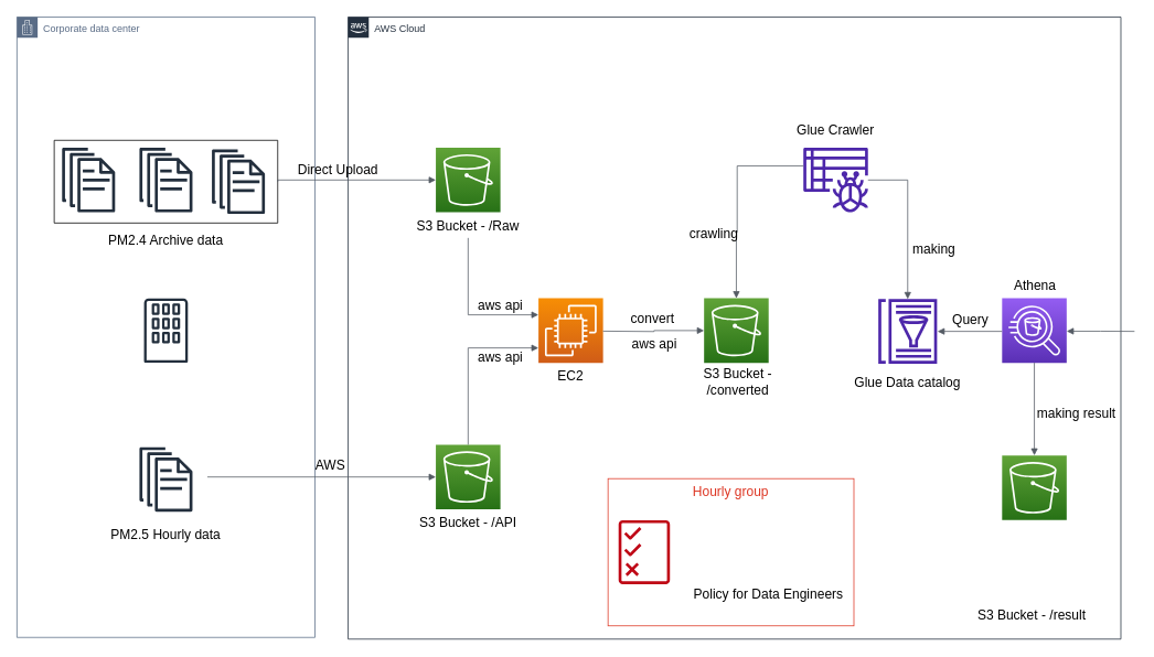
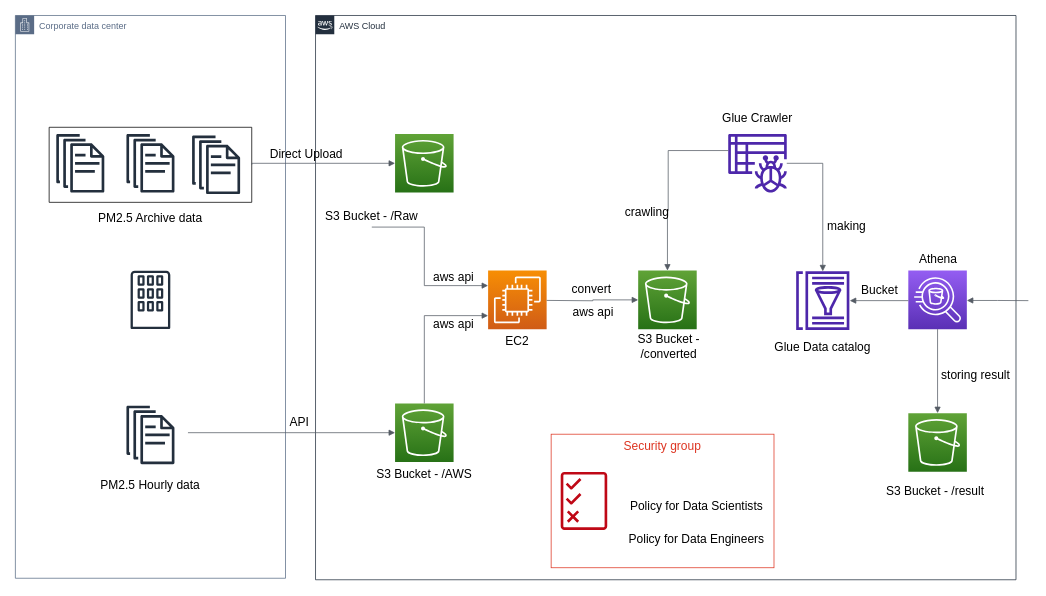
- <mxCell id="4" value="&lt;font style=&quot;font-size: 16px&quot;&gt;S3 Bucket - /Raw&lt;/font&gt;" style="text;html=1;strokeColor=none;fillColor=none;align=center;verticalAlign=middle;whiteSpace=wrap;rounded=0;" vertex="1" parent="2"><mxGeometry x="73.25" y="237" width="143.5" height="30" as="geometry" /></mxCell>
+ <mxCell id="4" value="&lt;font style=&quot;font-size: 16px&quot;&gt;S3 Bucket - /Raw&lt;/font&gt;" style="text;html=1;strokeColor=none;fillColor=none;align=center;verticalAlign=middle;whiteSpace=wrap;rounded=0;" vertex="1" parent="2"><mxGeometry x="3.25" y="252" width="143.5" height="30" as="geometry" /></mxCell>
- <mxCell id="47" value="&lt;font style=&quot;font-size: 16px&quot;&gt;PM2.4 Archive data&lt;/font&gt;" style="text;html=1;strokeColor=none;fillColor=none;align=center;verticalAlign=middle;whiteSpace=wrap;rounded=0;" vertex="1" parent="40"><mxGeometry x="108.25" y="255" width="143.5" height="30" as="geometry" /></mxCell>
+ <mxCell id="47" value="&lt;font style=&quot;font-size: 16px&quot;&gt;PM2.5 Archive data&lt;/font&gt;" style="text;html=1;strokeColor=none;fillColor=none;align=center;verticalAlign=middle;whiteSpace=wrap;rounded=0;" vertex="1" parent="40"><mxGeometry x="108.25" y="255" width="143.5" height="30" as="geometry" /></mxCell>
- <mxCell id="33" value="&lt;span style=&quot;font-size: 16px&quot;&gt;Query&lt;/span&gt;" style="text;html=1;strokeColor=none;fillColor=none;align=center;verticalAlign=middle;whiteSpace=wrap;rounded=0;" vertex="1" parent="2"><mxGeometry x="680" y="351" width="143.5" height="30" as="geometry" /></mxCell>
+ <mxCell id="33" value="&lt;span style=&quot;font-size: 16px&quot;&gt;Bucket&lt;/span&gt;" style="text;html=1;strokeColor=none;fillColor=none;align=center;verticalAlign=middle;whiteSpace=wrap;rounded=0;" vertex="1" parent="2"><mxGeometry x="680" y="351" width="143.5" height="30" as="geometry" /></mxCell>
- <mxCell id="34" value="&lt;span style=&quot;font-size: 16px&quot;&gt;making result&lt;/span&gt;" style="text;html=1;strokeColor=none;fillColor=none;align=center;verticalAlign=middle;whiteSpace=wrap;rounded=0;" vertex="1" parent="2"><mxGeometry x="808" y="464" width="143.5" height="30" as="geometry" /></mxCell>
+ <mxCell id="34" value="&lt;span style=&quot;font-size: 16px&quot;&gt;storing result&lt;/span&gt;" style="text;html=1;strokeColor=none;fillColor=none;align=center;verticalAlign=middle;whiteSpace=wrap;rounded=0;" vertex="1" parent="2"><mxGeometry x="808" y="464" width="143.5" height="30" as="geometry" /></mxCell>
- <mxCell id="53" value="&lt;span style=&quot;font-size: 16px&quot;&gt;AWS&amp;nbsp;&lt;/span&gt;" style="text;html=1;strokeColor=none;fillColor=none;align=center;verticalAlign=middle;whiteSpace=wrap;rounded=0;" vertex="1" parent="1"><mxGeometry x="329" y="546" width="143.5" height="30" as="geometry" /></mxCell>
+ <mxCell id="53" value="&lt;span style=&quot;font-size: 16px&quot;&gt;API&amp;nbsp;&lt;/span&gt;" style="text;html=1;strokeColor=none;fillColor=none;align=center;verticalAlign=middle;whiteSpace=wrap;rounded=0;" vertex="1" parent="1"><mxGeometry x="329" y="546" width="143.5" height="30" as="geometry" /></mxCell>
- <mxCell id="36" value="Hourly group" style="fillColor=none;strokeColor=#DD3522;verticalAlign=top;fontStyle=0;fontColor=#DD3522;fontSize=16;" vertex="1" parent="35"><mxGeometry width="297" height="178" as="geometry" /></mxCell>
+ <mxCell id="36" value="Security group" style="fillColor=none;strokeColor=#DD3522;verticalAlign=top;fontStyle=0;fontColor=#DD3522;fontSize=16;" vertex="1" parent="35"><mxGeometry width="297" height="178" as="geometry" /></mxCell>
- <mxCell id="6" value="&lt;font style=&quot;font-size: 16px&quot;&gt;S3 Bucket - /API&lt;/font&gt;" style="text;html=1;strokeColor=none;fillColor=none;align=center;verticalAlign=middle;whiteSpace=wrap;rounded=0;" vertex="1" parent="2"><mxGeometry x="73.25" y="596" width="143.5" height="30" as="geometry" /></mxCell>
+ <mxCell id="6" value="&lt;font style=&quot;font-size: 16px&quot;&gt;S3 Bucket - /AWS&lt;/font&gt;" style="text;html=1;strokeColor=none;fillColor=none;align=center;verticalAlign=middle;whiteSpace=wrap;rounded=0;" vertex="1" parent="2"><mxGeometry x="73.25" y="596" width="143.5" height="30" as="geometry" /></mxCell>
+ <mxCell id="39" value="&lt;font style=&quot;font-size: 16px&quot;&gt;Policy for Data Scientists&lt;/font&gt;" style="text;html=1;strokeColor=none;fillColor=none;align=center;verticalAlign=middle;whiteSpace=wrap;rounded=0;" vertex="1" parent="35"><mxGeometry x="98" y="80" width="192" height="30" as="geometry" /></mxCell>
- <mxCell id="21" value="&lt;font style=&quot;font-size: 16px&quot;&gt;S3 Bucket - /result&lt;/font&gt;" style="text;html=1;strokeColor=none;fillColor=none;align=center;verticalAlign=middle;whiteSpace=wrap;rounded=0;" vertex="1" parent="2"><mxGeometry x="754" y="708" width="143.5" height="30" as="geometry" /></mxCell>
+ <mxCell id="21" value="&lt;font style=&quot;font-size: 16px&quot;&gt;S3 Bucket - /result&lt;/font&gt;" style="text;html=1;strokeColor=none;fillColor=none;align=center;verticalAlign=middle;whiteSpace=wrap;rounded=0;" vertex="1" parent="2"><mxGeometry x="754" y="618" width="143.5" height="30" as="geometry" /></mxCell>
